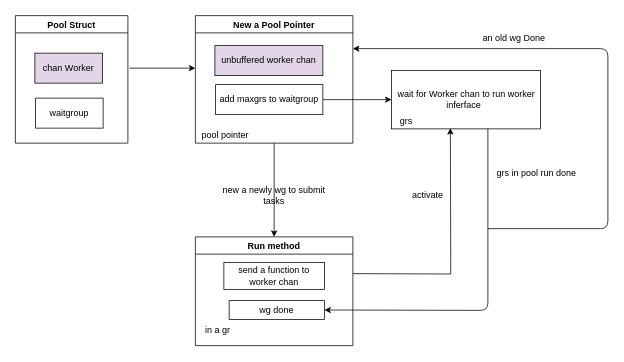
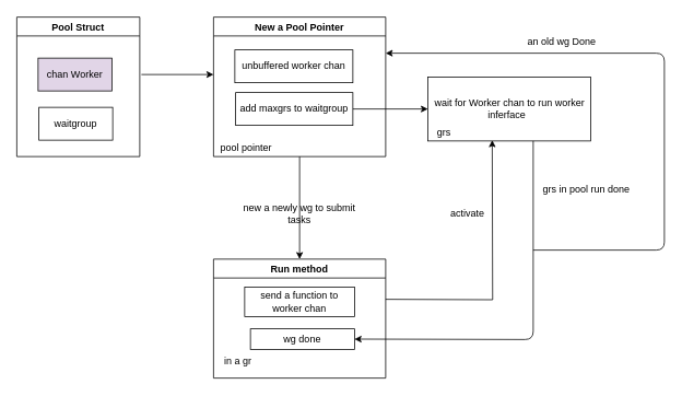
- <mxCell id="7" value="unbuffered worker chan" style="whiteSpace=wrap;html=1;fillColor=#e1d5e7;" vertex="1" parent="6"><mxGeometry x="26" y="40" width="144" height="40" as="geometry" /></mxCell>
+ <mxCell id="7" value="unbuffered worker chan" style="whiteSpace=wrap;html=1;" vertex="1" parent="6"><mxGeometry x="26" y="40" width="144" height="40" as="geometry" /></mxCell>
